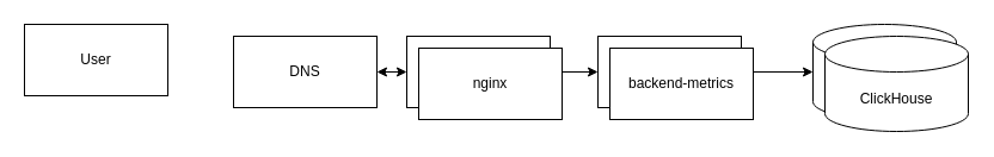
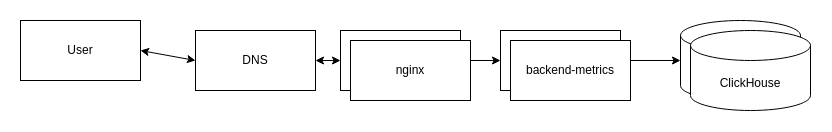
+ <mxCell id="6" value="" style="endArrow=classic;startArrow=classic;html=1;rounded=0;entryX=0;entryY=0.5;entryDx=0;entryDy=0;exitX=1;exitY=0.5;exitDx=0;exitDy=0;" parent="1" source="2" target="3" edge="1"><mxGeometry width="50" height="50" relative="1" as="geometry"><mxPoint x="210" y="160" as="sourcePoint" /><mxPoint x="260" y="110" as="targetPoint" /></mxGeometry></mxCell>
